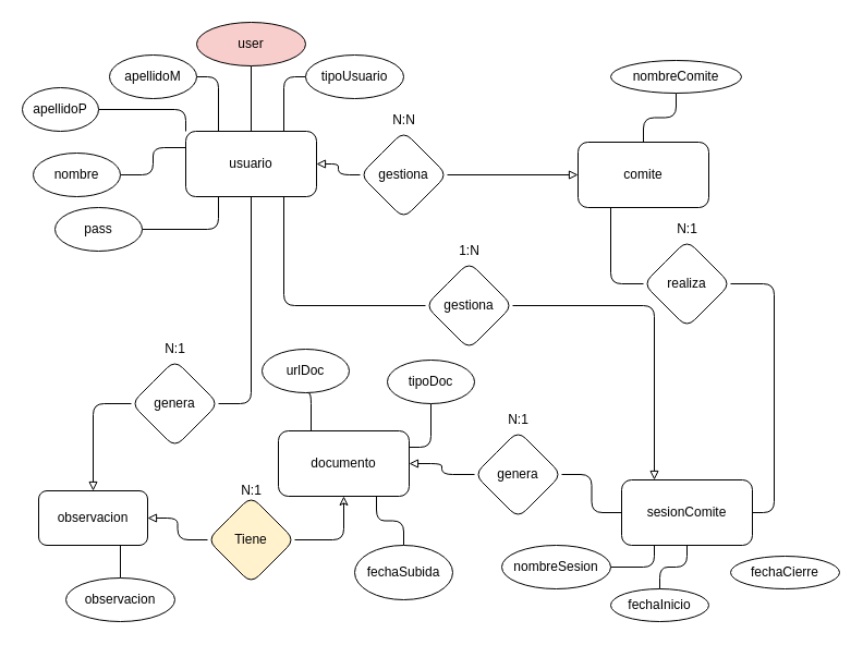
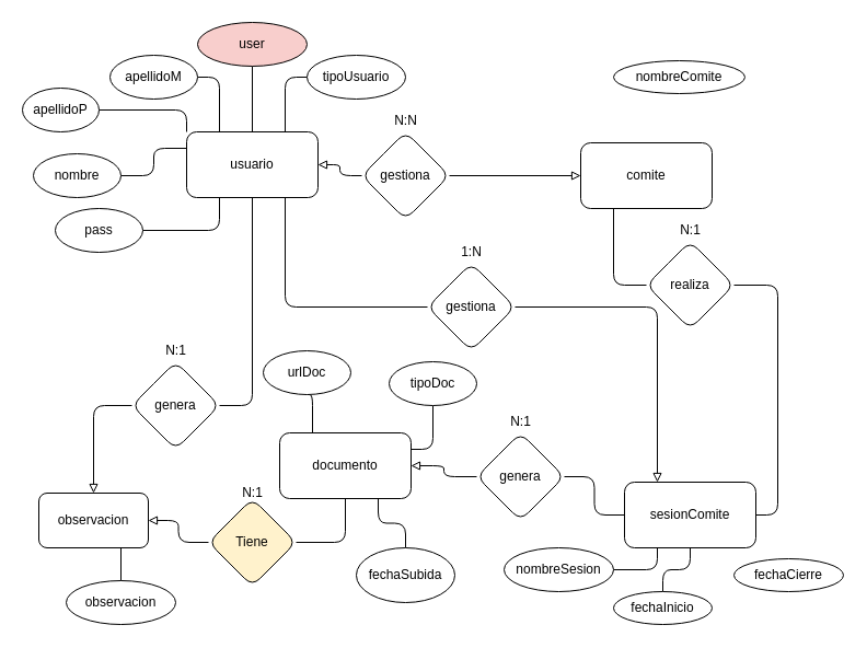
- <mxCell id="5" style="edgeStyle=orthogonalEdgeStyle;rounded=1;orthogonalLoop=1;jettySize=auto;html=1;exitX=0.5;exitY=0;exitDx=0;exitDy=0;entryX=0.5;entryY=1;entryDx=0;entryDy=0;startArrow=none;startFill=0;endArrow=none;endFill=0;" parent="1" source="7" target="18" edge="1"><mxGeometry relative="1" as="geometry" /></mxCell>
- <mxCell id="50" style="edgeStyle=orthogonalEdgeStyle;rounded=1;orthogonalLoop=1;jettySize=auto;html=1;exitX=1;exitY=0.5;exitDx=0;exitDy=0;entryX=0.5;entryY=1;entryDx=0;entryDy=0;startArrow=none;startFill=0;endArrow=classic;endFill=0;" parent="1" source="51" target="12" edge="1"><mxGeometry relative="1" as="geometry" /></mxCell>
+ <mxCell id="50" style="edgeStyle=orthogonalEdgeStyle;rounded=1;orthogonalLoop=1;jettySize=auto;html=1;exitX=1;exitY=0.5;exitDx=0;exitDy=0;entryX=0.5;entryY=1;entryDx=0;entryDy=0;startArrow=none;startFill=0;endArrow=none;endFill=0;" parent="1" source="51" target="12" edge="1"><mxGeometry relative="1" as="geometry" /></mxCell>
